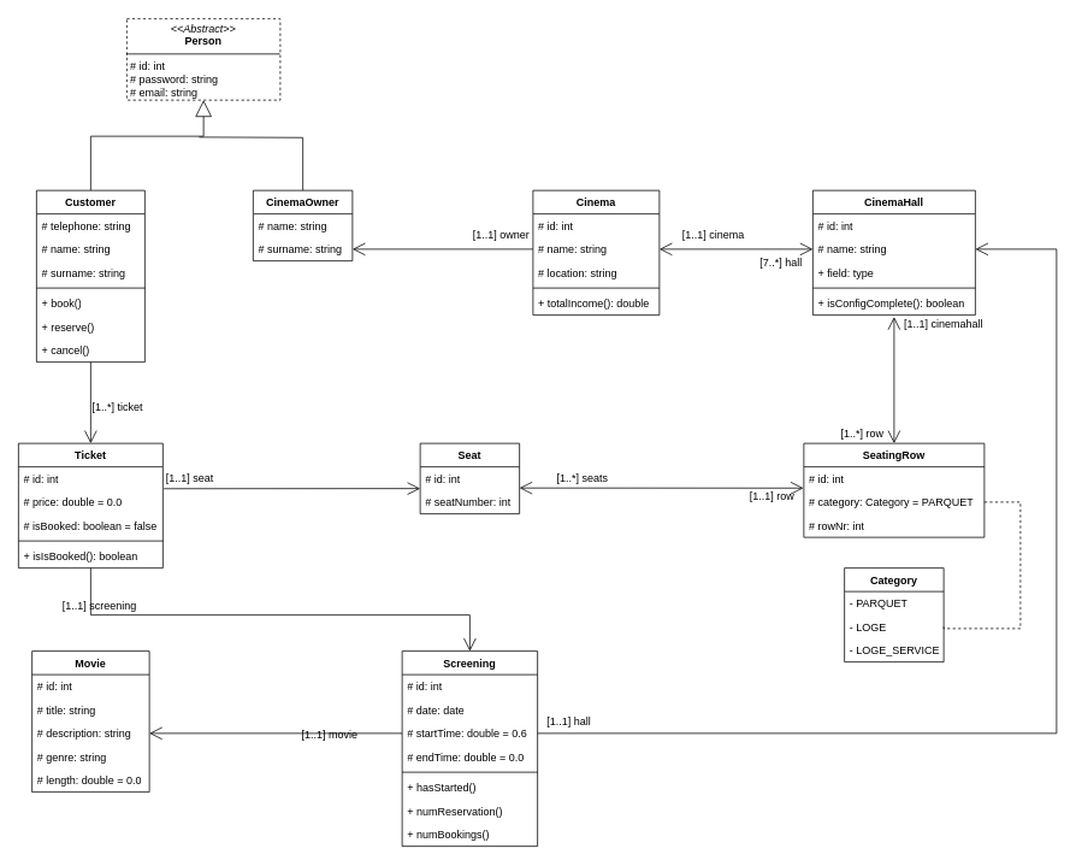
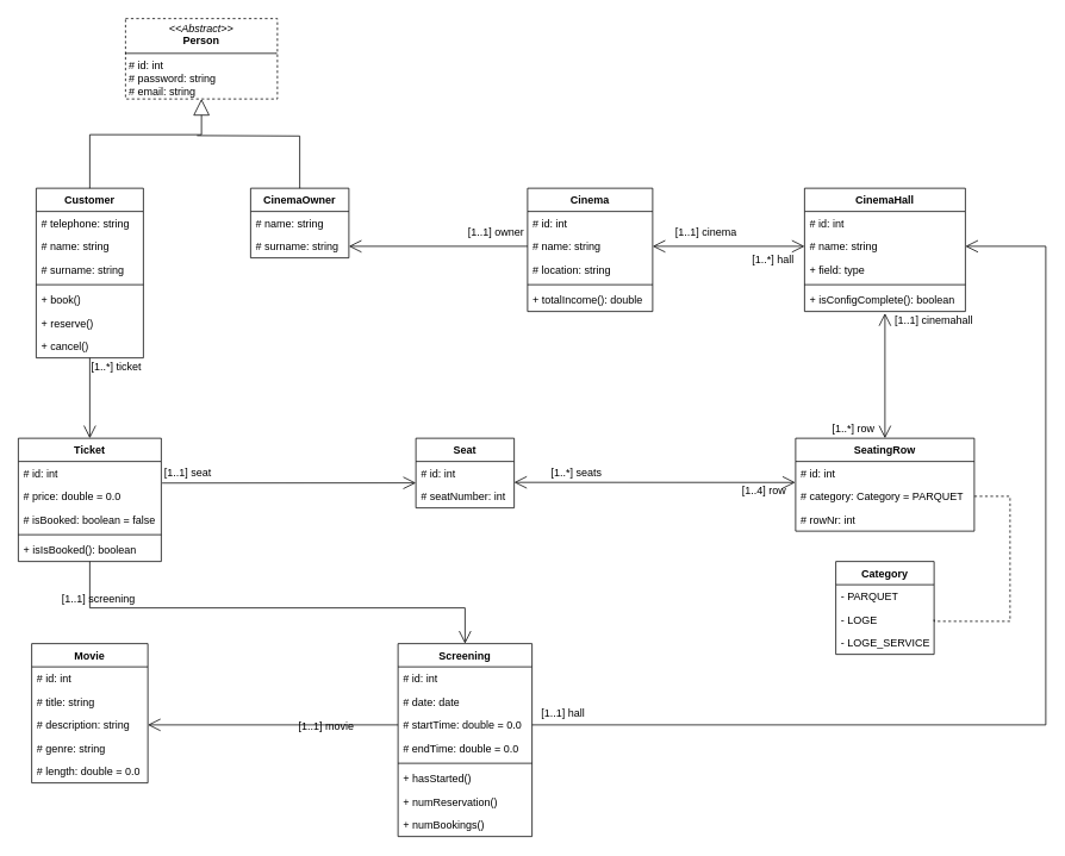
- <mxCell id="40" value="[7..*] hall" style="text;html=1;align=center;verticalAlign=middle;whiteSpace=wrap;rounded=0;" parent="1" vertex="1"><mxGeometry x="830" y="280" width="70" height="20" as="geometry" /></mxCell>
+ <mxCell id="40" value="[1..*] hall" style="text;html=1;align=center;verticalAlign=middle;whiteSpace=wrap;rounded=0;" parent="1" vertex="1"><mxGeometry x="830" y="280" width="70" height="20" as="geometry" /></mxCell>
- <mxCell id="19" value="[1..*] ticket" style="text;html=1;align=center;verticalAlign=middle;whiteSpace=wrap;rounded=0;" parent="1" vertex="1"><mxGeometry x="100" y="440" width="60" height="20" as="geometry" /></mxCell>
+ <mxCell id="19" value="[1..*] ticket" style="text;html=1;align=center;verticalAlign=middle;whiteSpace=wrap;rounded=0;" parent="1" vertex="1"><mxGeometry x="100" y="400" width="60" height="20" as="geometry" /></mxCell>
- <mxCell id="58" value="[1..1] row" style="text;html=1;align=center;verticalAlign=middle;whiteSpace=wrap;rounded=0;" parent="1" vertex="1"><mxGeometry x="820" y="539" width="70" height="20" as="geometry" /></mxCell>
+ <mxCell id="58" value="[1..4] row" style="text;html=1;align=center;verticalAlign=middle;whiteSpace=wrap;rounded=0;" parent="1" vertex="1"><mxGeometry x="820" y="539" width="70" height="20" as="geometry" /></mxCell>
- <mxCell id="70" value="# startTime: double = 0.6" style="text;strokeColor=none;fillColor=none;align=left;verticalAlign=top;spacingLeft=4;spacingRight=4;overflow=hidden;rotatable=0;points=[[0,0.5],[1,0.5]];portConstraint=eastwest;whiteSpace=wrap;html=1;" parent="67" vertex="1"><mxGeometry y="78" width="150" height="26" as="geometry" /></mxCell>
+ <mxCell id="70" value="# startTime: double = 0.0" style="text;strokeColor=none;fillColor=none;align=left;verticalAlign=top;spacingLeft=4;spacingRight=4;overflow=hidden;rotatable=0;points=[[0,0.5],[1,0.5]];portConstraint=eastwest;whiteSpace=wrap;html=1;" parent="67" vertex="1"><mxGeometry y="78" width="150" height="26" as="geometry" /></mxCell>
